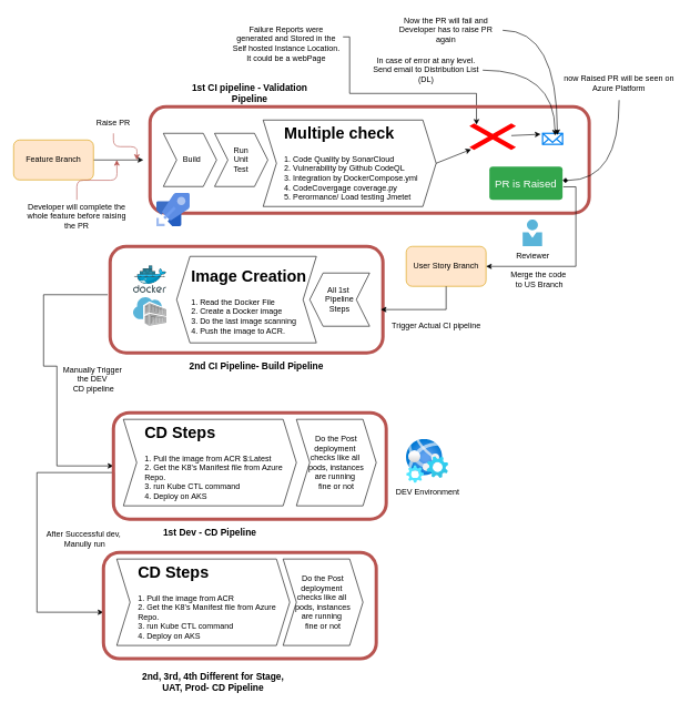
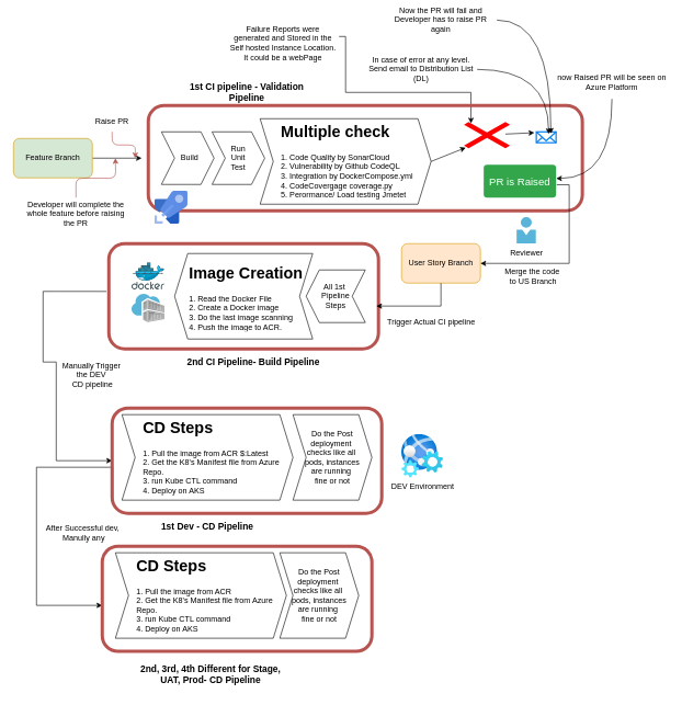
- <mxCell id="24" value="Now the PR will fail and Developer has to raise PR again" style="text;html=1;align=center;verticalAlign=middle;whiteSpace=wrap;rounded=0;" vertex="1" parent="1"><mxGeometry x="585" y="20" width="170" height="50" as="geometry" /></mxCell>
+ <mxCell id="24" value="Now the PR will fail and Developer has to raise PR again" style="text;html=1;align=center;verticalAlign=middle;whiteSpace=wrap;rounded=0;" vertex="1" parent="1"><mxGeometry x="585" y="5" width="170" height="50" as="geometry" /></mxCell>
- <mxCell id="5" value="Feature Branch" style="rounded=1;whiteSpace=wrap;html=1;fillColor=#ffe6cc;strokeColor=#d79b00;" vertex="1" parent="1"><mxGeometry x="20" y="210" width="120" height="60" as="geometry" /></mxCell>
+ <mxCell id="5" value="Feature Branch" style="rounded=1;whiteSpace=wrap;html=1;fillColor=#d5e8d4;strokeColor=#d79b00;" vertex="1" parent="1"><mxGeometry x="20" y="210" width="120" height="60" as="geometry" /></mxCell>
- <mxCell id="29" style="edgeStyle=orthogonalEdgeStyle;rounded=0;orthogonalLoop=1;jettySize=auto;html=1;entryX=1.002;entryY=0.416;entryDx=0;entryDy=0;entryPerimeter=0;curved=1;endArrow=diamond;" edge="1" parent="1" source="28" target="27"><mxGeometry relative="1" as="geometry" /></mxCell>
+ <mxCell id="29" style="edgeStyle=orthogonalEdgeStyle;rounded=0;orthogonalLoop=1;jettySize=auto;html=1;entryX=1.002;entryY=0.416;entryDx=0;entryDy=0;entryPerimeter=0;curved=1;" edge="1" parent="1" source="28" target="27"><mxGeometry relative="1" as="geometry" /></mxCell>
- <mxCell id="61" value="After Successful dev,&lt;div&gt;&amp;nbsp;Manully run&lt;/div&gt;" style="text;html=1;align=center;verticalAlign=middle;resizable=0;points=[];autosize=1;strokeColor=none;fillColor=none;" vertex="1" parent="1"><mxGeometry x="55" y="790" width="140" height="40" as="geometry" /></mxCell>
+ <mxCell id="61" value="After Successful dev,&lt;div&gt;&amp;nbsp;Manully any&lt;/div&gt;" style="text;html=1;align=center;verticalAlign=middle;resizable=0;points=[];autosize=1;strokeColor=none;fillColor=none;" vertex="1" parent="1"><mxGeometry x="55" y="790" width="140" height="40" as="geometry" /></mxCell>
